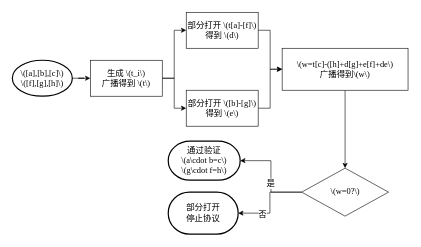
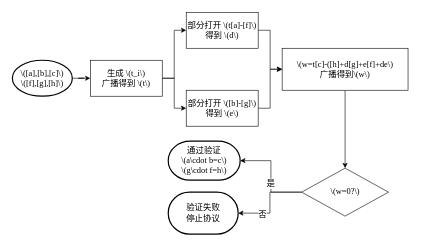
- <mxCell id="19" value="部分打开&lt;br style=&quot;font-size: 14px;&quot;&gt;停止协议" style="strokeWidth=2;html=1;shape=mxgraph.flowchart.terminator;whiteSpace=wrap;fontFamily=Times New Roman;fontSize=14;" vertex="1" parent="1"><mxGeometry x="280" y="320" width="116.67" height="70" as="geometry" /></mxCell>
+ <mxCell id="19" value="验证失败&lt;br style=&quot;font-size: 14px;&quot;&gt;停止协议" style="strokeWidth=2;html=1;shape=mxgraph.flowchart.terminator;whiteSpace=wrap;fontFamily=Times New Roman;fontSize=14;" vertex="1" parent="1"><mxGeometry x="280" y="320" width="116.67" height="70" as="geometry" /></mxCell>
